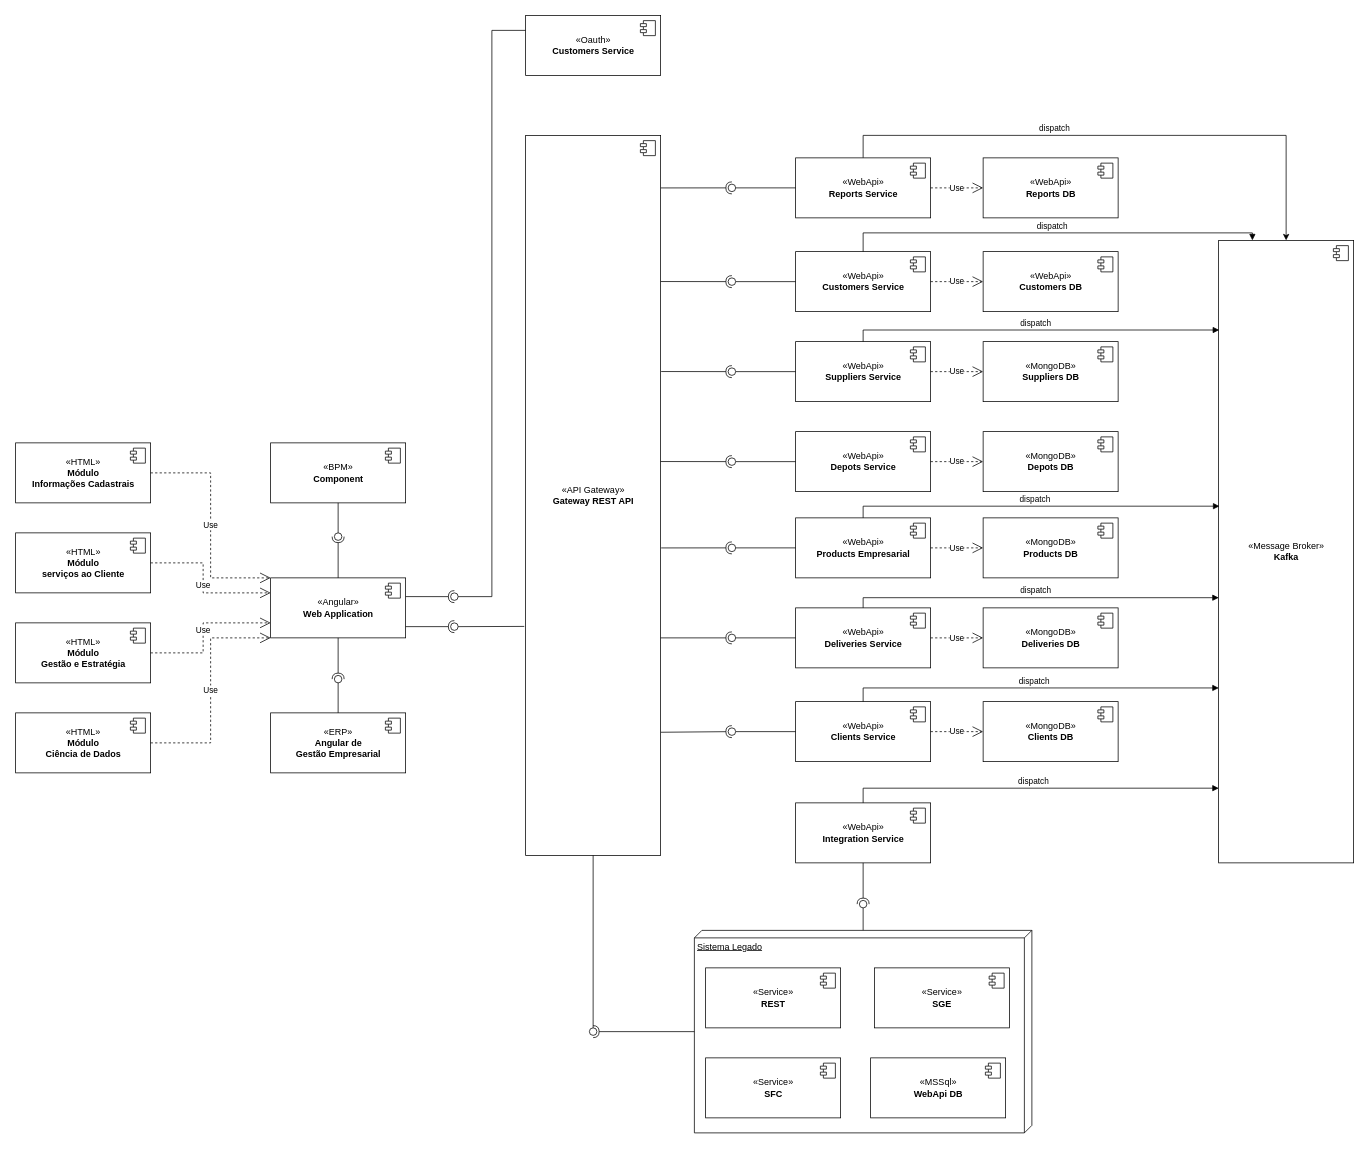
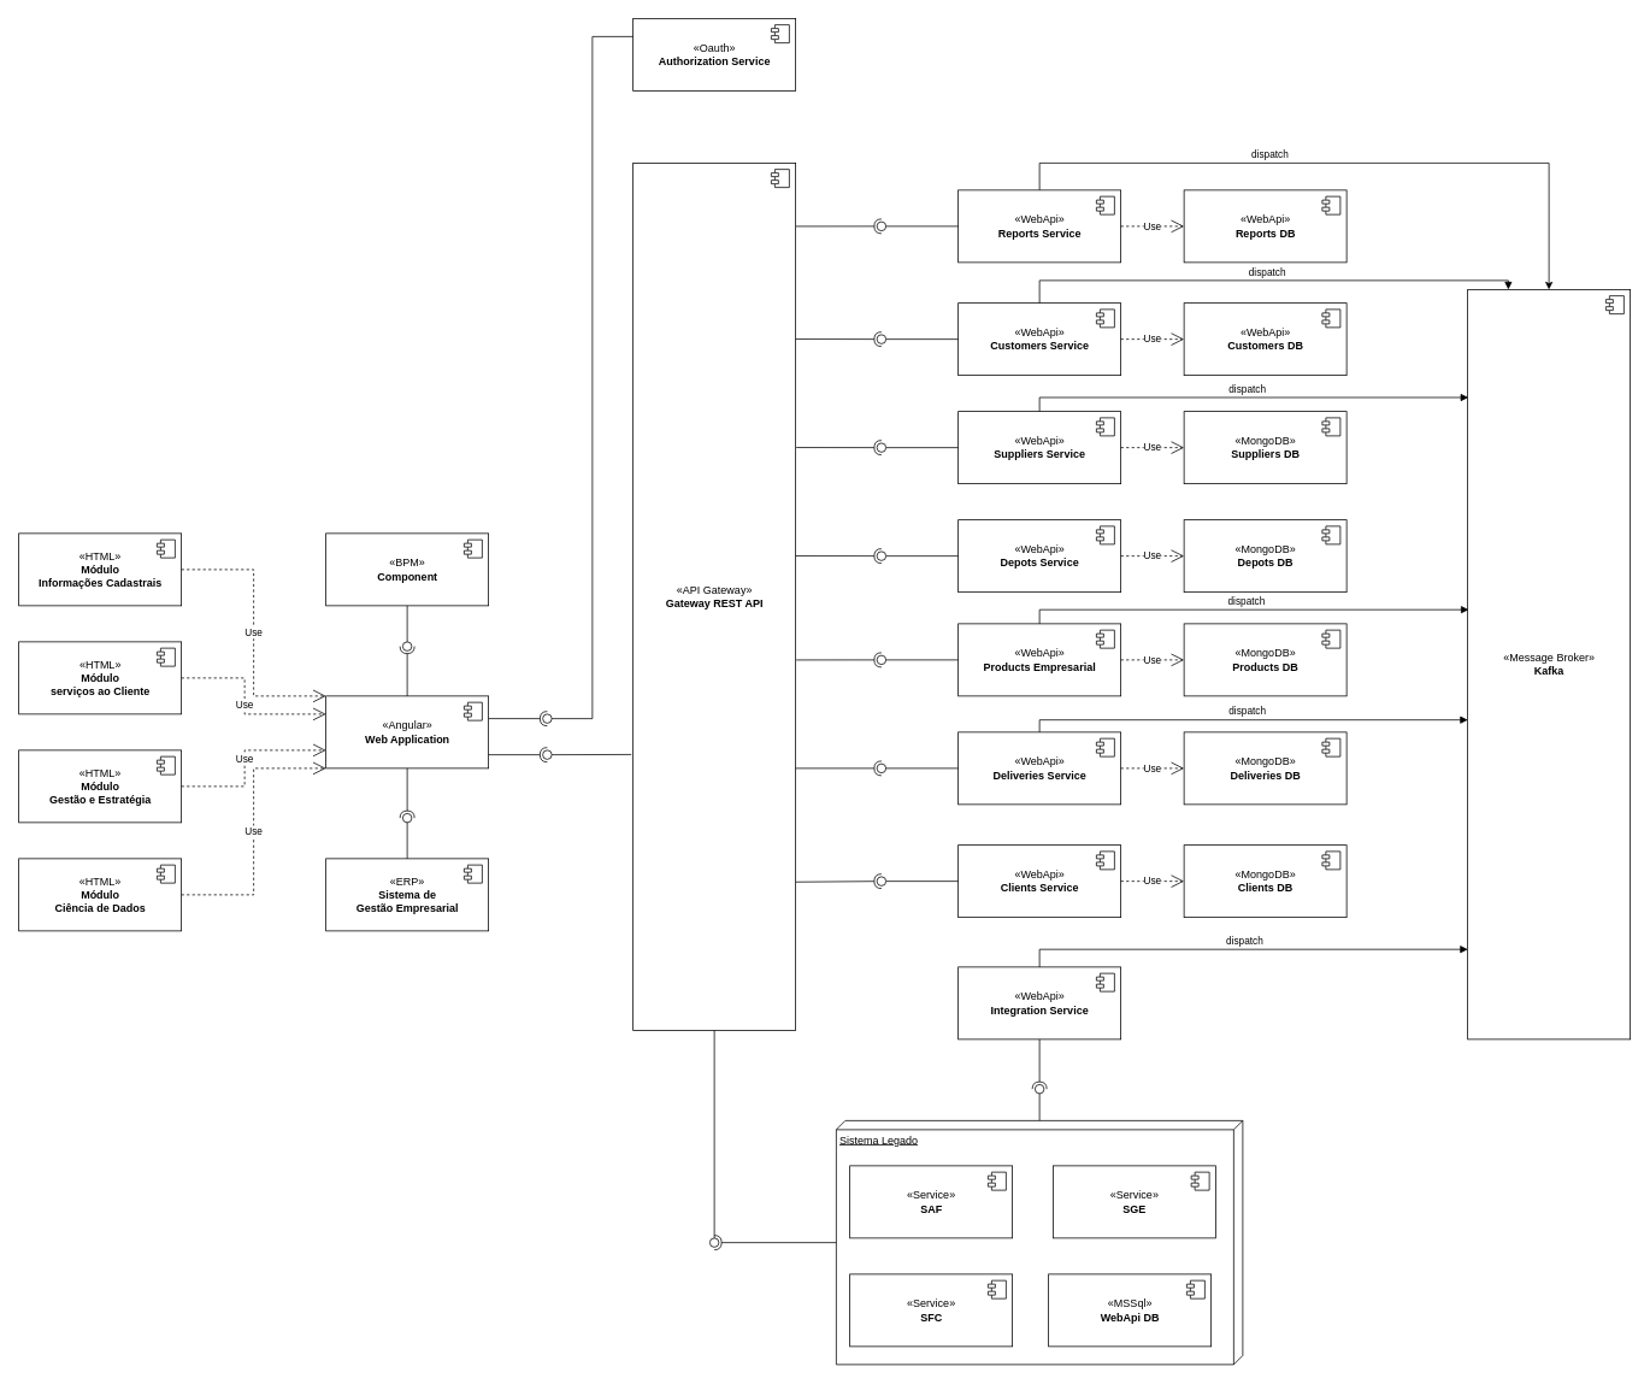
- <mxCell id="114" value="«Oauth»&lt;br&gt;&lt;b&gt;Customers Service&lt;/b&gt;" style="html=1;dropTarget=0;" vertex="1" parent="1"><mxGeometry x="700" y="20" width="180" height="80" as="geometry" /></mxCell>
+ <mxCell id="114" value="«Oauth»&lt;br&gt;&lt;b&gt;Authorization Service&lt;/b&gt;" style="html=1;dropTarget=0;" vertex="1" parent="1"><mxGeometry x="700" y="20" width="180" height="80" as="geometry" /></mxCell>
- <mxCell id="78" value="dispatch" style="html=1;verticalAlign=bottom;endArrow=block;rounded=0;exitX=0.5;exitY=0;exitDx=0;exitDy=0;edgeStyle=elbowEdgeStyle;entryX=0.001;entryY=0.719;entryDx=0;entryDy=0;entryPerimeter=0;" parent="1" source="40" target="74" edge="1"><mxGeometry width="80" relative="1" as="geometry"><mxPoint x="1240" y="910" as="sourcePoint" /><mxPoint x="1610" y="917" as="targetPoint" /><Array as="points"><mxPoint x="1150" y="930" /></Array></mxGeometry></mxCell>
- <mxCell id="33" value="«ERP»&lt;br&gt;&lt;b&gt;Angular de&lt;br&gt;Gestão Empresarial&lt;br&gt;&lt;/b&gt;" style="html=1;dropTarget=0;" parent="16" vertex="1"><mxGeometry x="340" y="360" width="180" height="80" as="geometry" /></mxCell>
+ <mxCell id="33" value="«ERP»&lt;br&gt;&lt;b&gt;Sistema de&lt;br&gt;Gestão Empresarial&lt;br&gt;&lt;/b&gt;" style="html=1;dropTarget=0;" parent="16" vertex="1"><mxGeometry x="340" y="360" width="180" height="80" as="geometry" /></mxCell>
- <mxCell id="99" value="«Service»&lt;br&gt;&lt;b&gt;REST&lt;/b&gt;" style="html=1;dropTarget=0;" parent="91" vertex="1"><mxGeometry x="15" y="50" width="180" height="80" as="geometry" /></mxCell>
+ <mxCell id="99" value="«Service»&lt;br&gt;&lt;b&gt;SAF&lt;/b&gt;" style="html=1;dropTarget=0;" parent="91" vertex="1"><mxGeometry x="15" y="50" width="180" height="80" as="geometry" /></mxCell>
